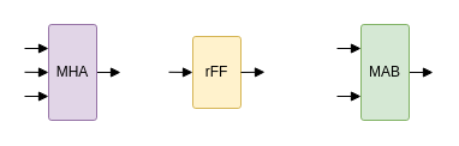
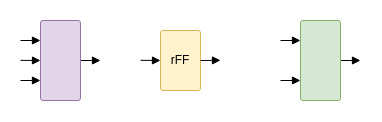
- <mxCell id="5" value="MHA" style="text;html=1;strokeColor=none;fillColor=none;align=center;verticalAlign=middle;whiteSpace=wrap;rounded=1;" parent="1" vertex="1"><mxGeometry x="40" y="45" width="40" height="30" as="geometry" /></mxCell>
- <mxCell id="15" value="MAB" style="text;html=1;strokeColor=none;fillColor=none;align=center;verticalAlign=middle;whiteSpace=wrap;rounded=1;fontFamily=Arial;" parent="1" vertex="1"><mxGeometry x="300" y="45" width="40" height="30" as="geometry" /></mxCell>
